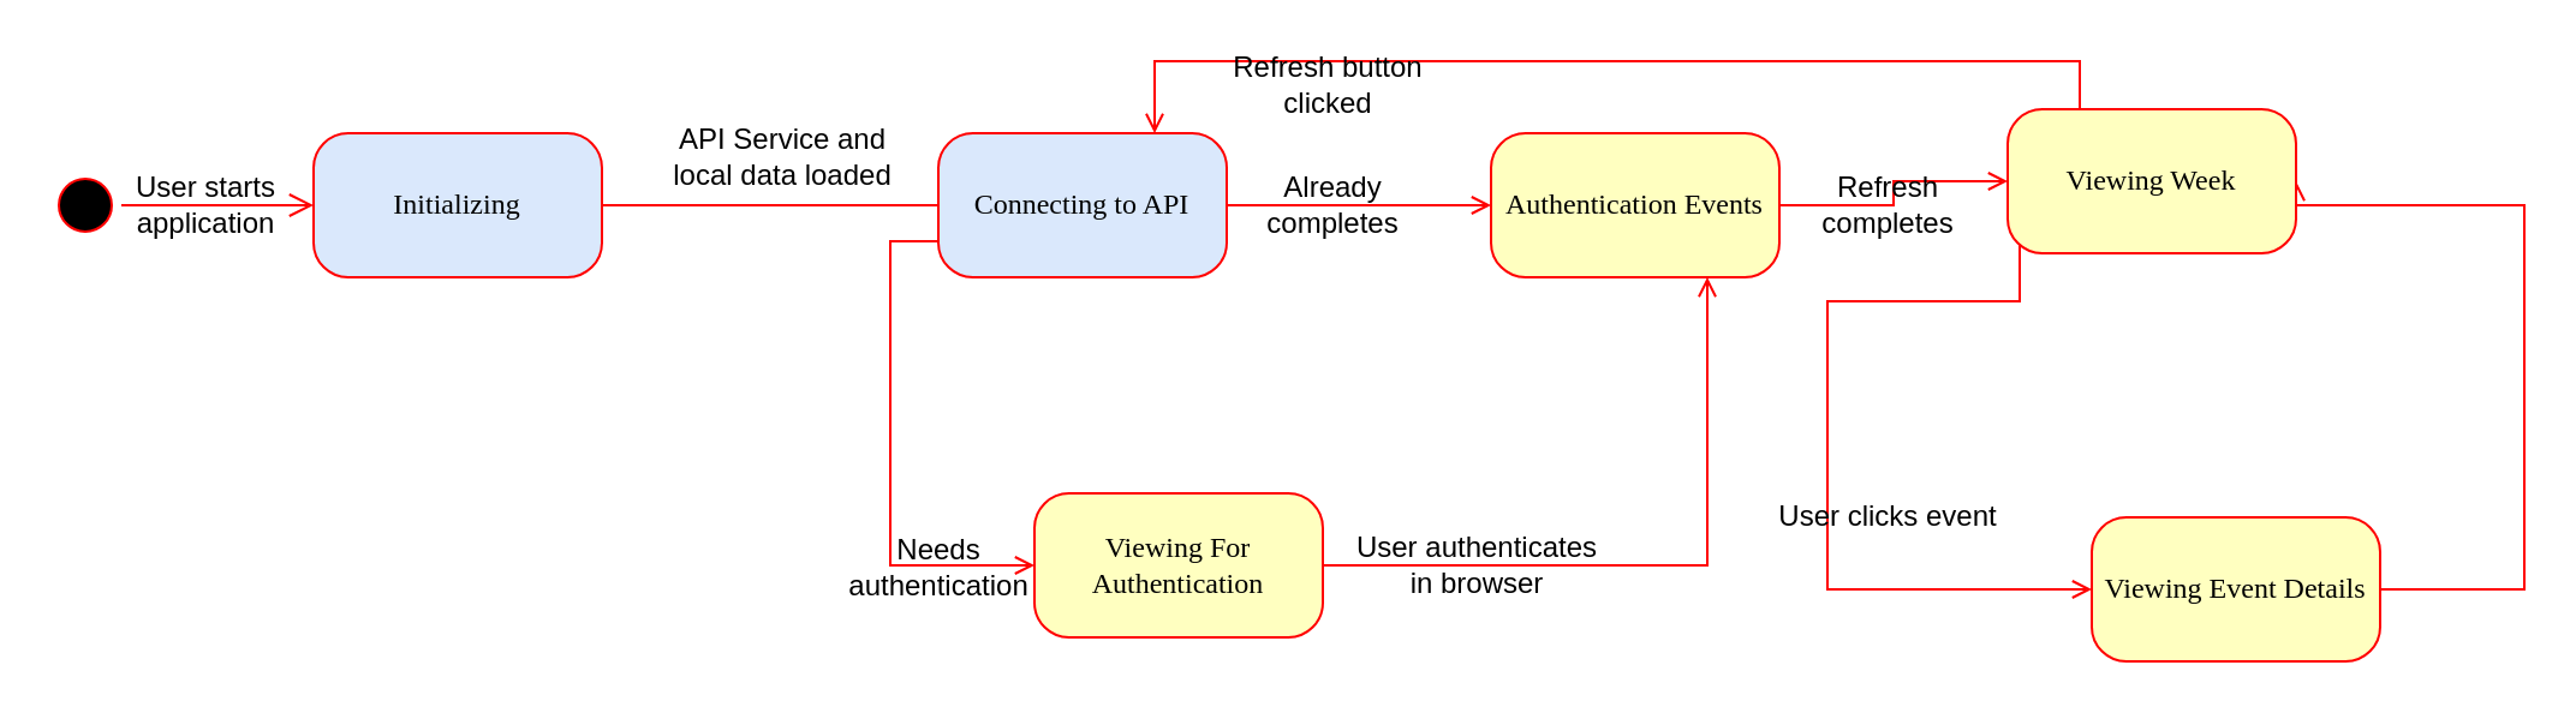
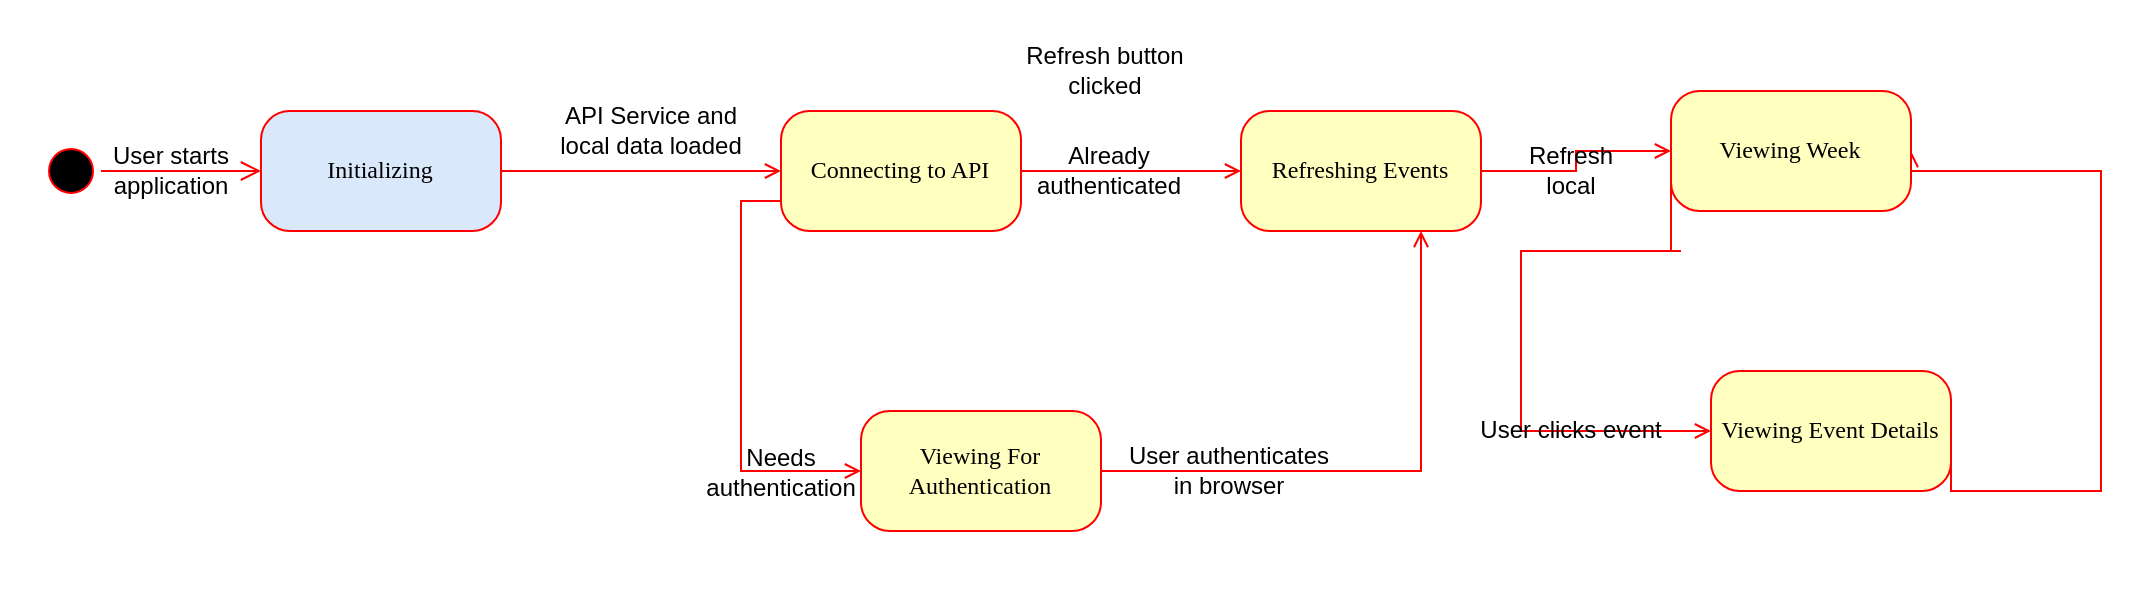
- <mxCell id="13" style="edgeStyle=orthogonalEdgeStyle;rounded=0;orthogonalLoop=1;jettySize=auto;html=1;exitX=0.25;exitY=0;exitDx=0;exitDy=0;entryX=0.75;entryY=0;entryDx=0;entryDy=0;endArrow=open;endFill=0;strokeColor=#FF0000;" edge="1" parent="1" source="15" target="9"><mxGeometry relative="1" as="geometry" /></mxCell>
- <mxCell id="5" style="edgeStyle=orthogonalEdgeStyle;rounded=0;orthogonalLoop=1;jettySize=auto;html=1;exitX=1;exitY=0.5;exitDx=0;exitDy=0;entryX=0;entryY=0.5;entryDx=0;entryDy=0;endArrow=none;endFill=0;strokeColor=#FF0000;" edge="1" parent="1" source="6" target="9"><mxGeometry relative="1" as="geometry" /></mxCell>
+ <mxCell id="5" style="edgeStyle=orthogonalEdgeStyle;rounded=0;orthogonalLoop=1;jettySize=auto;html=1;exitX=1;exitY=0.5;exitDx=0;exitDy=0;entryX=0;entryY=0.5;entryDx=0;entryDy=0;endArrow=open;endFill=0;strokeColor=#FF0000;" edge="1" parent="1" source="6" target="9"><mxGeometry relative="1" as="geometry" /></mxCell>
- <mxCell id="9" value="Connecting to API" style="rounded=1;whiteSpace=wrap;html=1;arcSize=24;fillColor=#dae8fc;strokeColor=#ff0000;shadow=0;comic=0;labelBackgroundColor=none;fontFamily=Verdana;fontSize=12;fontColor=#000000;align=center;" parent="1" vertex="1"><mxGeometry x="390" y="55" width="120" height="60" as="geometry" /></mxCell>
+ <mxCell id="9" value="Connecting to API" style="rounded=1;whiteSpace=wrap;html=1;arcSize=24;fillColor=#ffffc0;strokeColor=#ff0000;shadow=0;comic=0;labelBackgroundColor=none;fontFamily=Verdana;fontSize=12;fontColor=#000000;align=center;" parent="1" vertex="1"><mxGeometry x="390" y="55" width="120" height="60" as="geometry" /></mxCell>
- <mxCell id="20" value="&lt;div&gt;Already &lt;br&gt;&lt;/div&gt;&lt;div&gt;completes&lt;/div&gt;" style="text;html=1;align=center;verticalAlign=middle;resizable=0;points=[];autosize=1;strokeColor=none;fillColor=none;" vertex="1" parent="1"><mxGeometry x="509" y="70" width="90" height="30" as="geometry" /></mxCell>
+ <mxCell id="20" value="&lt;div&gt;Already &lt;br&gt;&lt;/div&gt;&lt;div&gt;authenticated&lt;/div&gt;" style="text;html=1;align=center;verticalAlign=middle;resizable=0;points=[];autosize=1;strokeColor=none;fillColor=none;" vertex="1" parent="1"><mxGeometry x="509" y="70" width="90" height="30" as="geometry" /></mxCell>
- <mxCell id="17" value="Authentication Events" style="rounded=1;whiteSpace=wrap;html=1;arcSize=24;fillColor=#ffffc0;strokeColor=#ff0000;shadow=0;comic=0;labelBackgroundColor=none;fontFamily=Verdana;fontSize=12;fontColor=#000000;align=center;" vertex="1" parent="1"><mxGeometry x="620" y="55" width="120" height="60" as="geometry" /></mxCell>
+ <mxCell id="17" value="Refreshing Events" style="rounded=1;whiteSpace=wrap;html=1;arcSize=24;fillColor=#ffffc0;strokeColor=#ff0000;shadow=0;comic=0;labelBackgroundColor=none;fontFamily=Verdana;fontSize=12;fontColor=#000000;align=center;" vertex="1" parent="1"><mxGeometry x="620" y="55" width="120" height="60" as="geometry" /></mxCell>
- <mxCell id="24" value="&lt;div&gt;Refresh &lt;br&gt;&lt;/div&gt;&lt;div&gt;completes&lt;/div&gt;" style="text;html=1;align=center;verticalAlign=middle;resizable=0;points=[];autosize=1;strokeColor=none;fillColor=none;" vertex="1" parent="1"><mxGeometry x="750" y="70" width="70" height="30" as="geometry" /></mxCell>
+ <mxCell id="24" value="&lt;div&gt;Refresh &lt;br&gt;&lt;/div&gt;&lt;div&gt;local&lt;/div&gt;" style="text;html=1;align=center;verticalAlign=middle;resizable=0;points=[];autosize=1;strokeColor=none;fillColor=none;" vertex="1" parent="1"><mxGeometry x="750" y="70" width="70" height="30" as="geometry" /></mxCell>
- <mxCell id="11" value="Viewing Event Details" style="rounded=1;whiteSpace=wrap;html=1;arcSize=24;fillColor=#ffffc0;strokeColor=#ff0000;shadow=0;comic=0;labelBackgroundColor=none;fontFamily=Verdana;fontSize=12;fontColor=#000000;align=center;" parent="1" vertex="1"><mxGeometry x="870" y="215" width="120" height="60" as="geometry" /></mxCell>
+ <mxCell id="11" value="Viewing Event Details" style="rounded=1;whiteSpace=wrap;html=1;arcSize=24;fillColor=#ffffc0;strokeColor=#ff0000;shadow=0;comic=0;labelBackgroundColor=none;fontFamily=Verdana;fontSize=12;fontColor=#000000;align=center;" parent="1" vertex="1"><mxGeometry x="855" y="185" width="120" height="60" as="geometry" /></mxCell>
